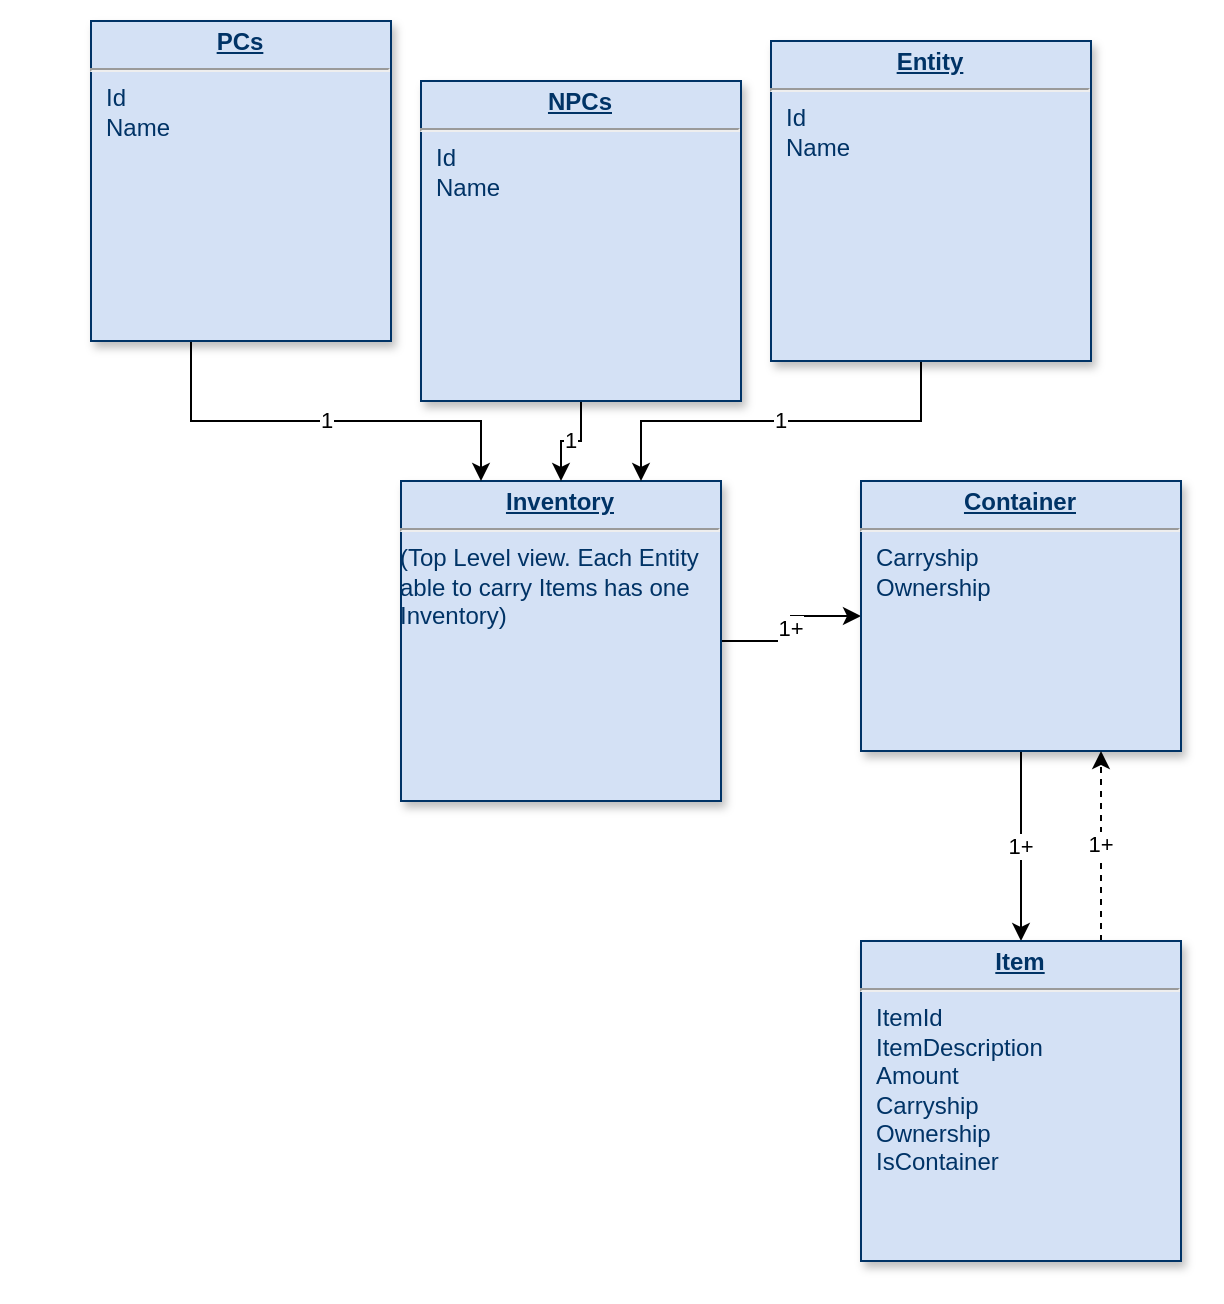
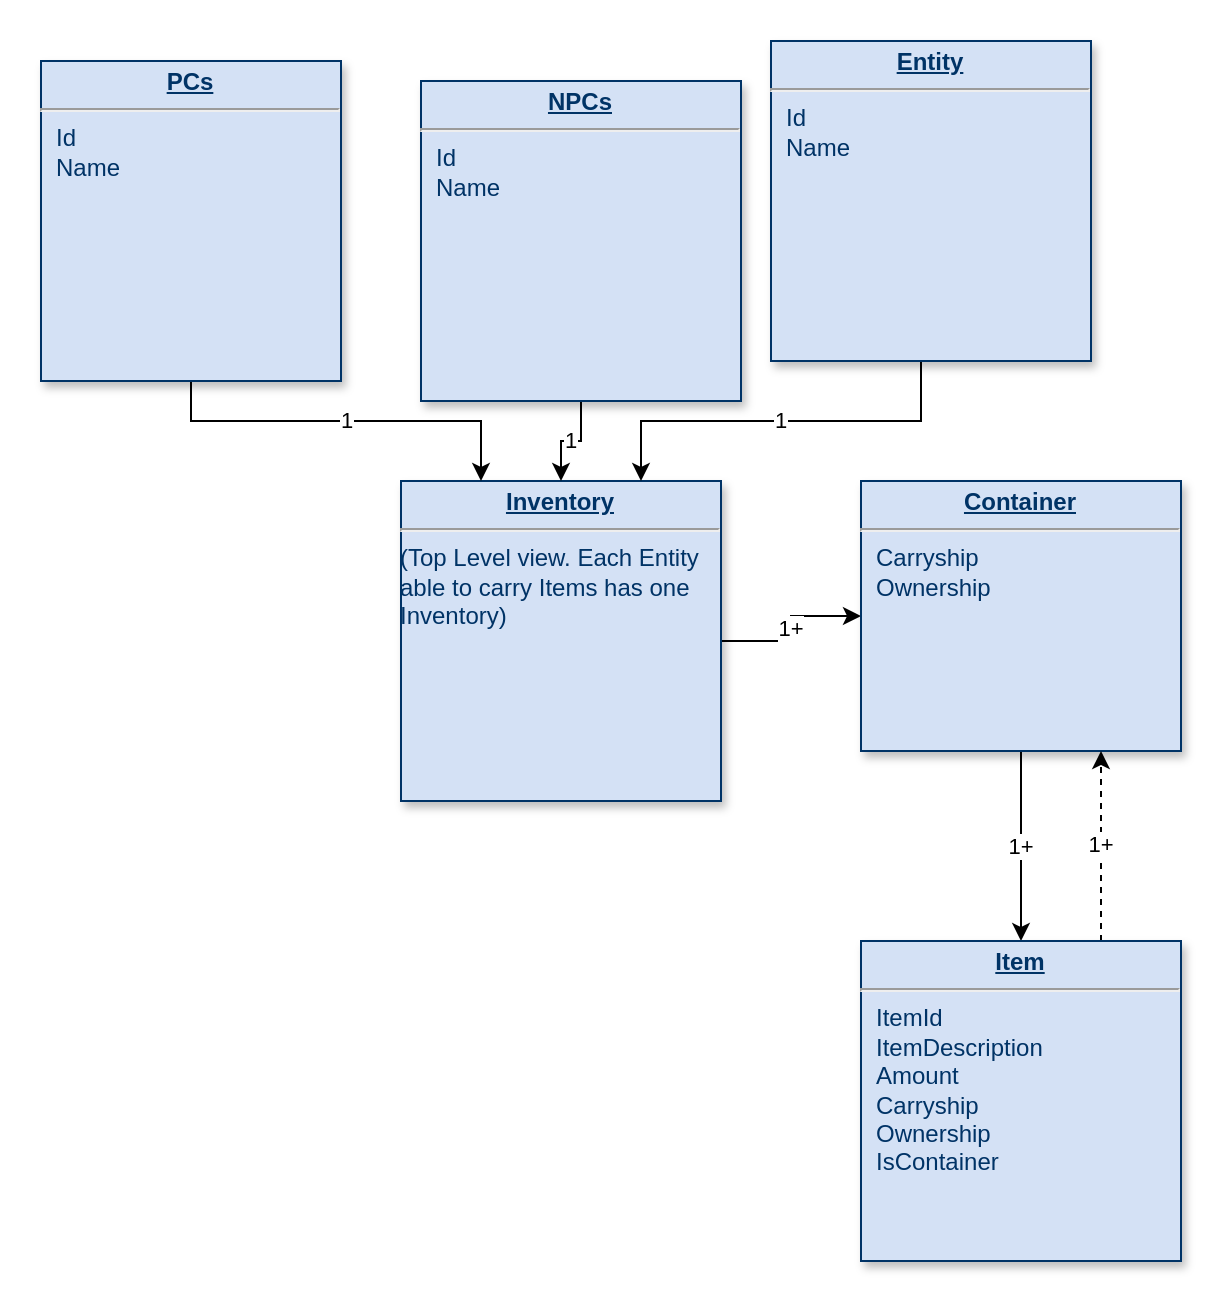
- <mxCell id="5" value="&lt;p style=&quot;margin: 0px ; margin-top: 4px ; text-align: center ; text-decoration: underline&quot;&gt;&lt;strong&gt;PCs&lt;/strong&gt;&lt;/p&gt;&lt;hr&gt;&lt;p style=&quot;margin: 0px ; margin-left: 8px&quot;&gt;Id&lt;/p&gt;&lt;p style=&quot;margin: 0px ; margin-left: 8px&quot;&gt;Name&lt;/p&gt;&lt;p style=&quot;margin: 0px ; margin-left: 8px&quot;&gt;&lt;br&gt;&lt;/p&gt;" style="verticalAlign=top;align=left;overflow=fill;fontSize=12;fontFamily=Helvetica;html=1;strokeColor=#003366;shadow=1;fillColor=#D4E1F5;fontColor=#003366" parent="1" vertex="1"><mxGeometry x="45" y="10" width="150" height="160" as="geometry" /></mxCell>
+ <mxCell id="5" value="&lt;p style=&quot;margin: 0px ; margin-top: 4px ; text-align: center ; text-decoration: underline&quot;&gt;&lt;strong&gt;PCs&lt;/strong&gt;&lt;/p&gt;&lt;hr&gt;&lt;p style=&quot;margin: 0px ; margin-left: 8px&quot;&gt;Id&lt;/p&gt;&lt;p style=&quot;margin: 0px ; margin-left: 8px&quot;&gt;Name&lt;/p&gt;&lt;p style=&quot;margin: 0px ; margin-left: 8px&quot;&gt;&lt;br&gt;&lt;/p&gt;" style="verticalAlign=top;align=left;overflow=fill;fontSize=12;fontFamily=Helvetica;html=1;strokeColor=#003366;shadow=1;fillColor=#D4E1F5;fontColor=#003366" parent="1" vertex="1"><mxGeometry x="20" y="30" width="150" height="160" as="geometry" /></mxCell>
